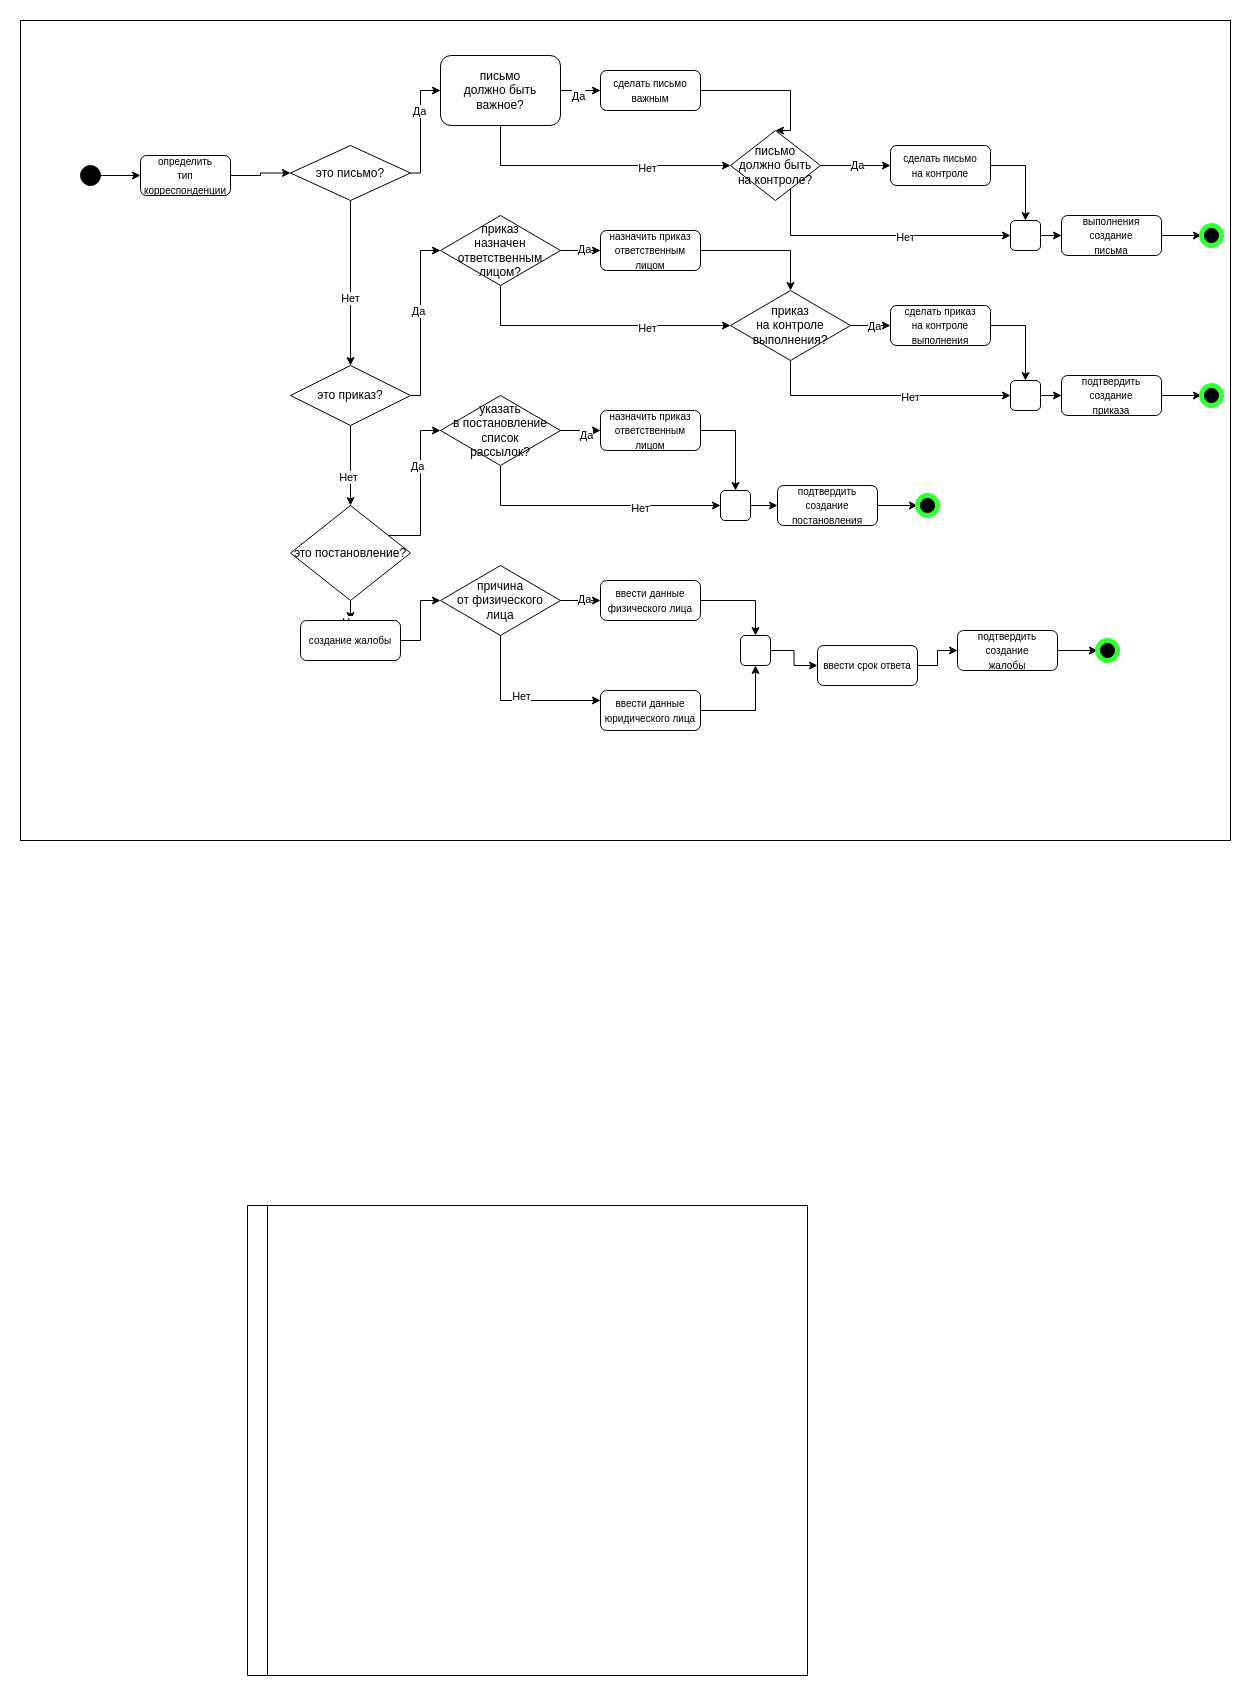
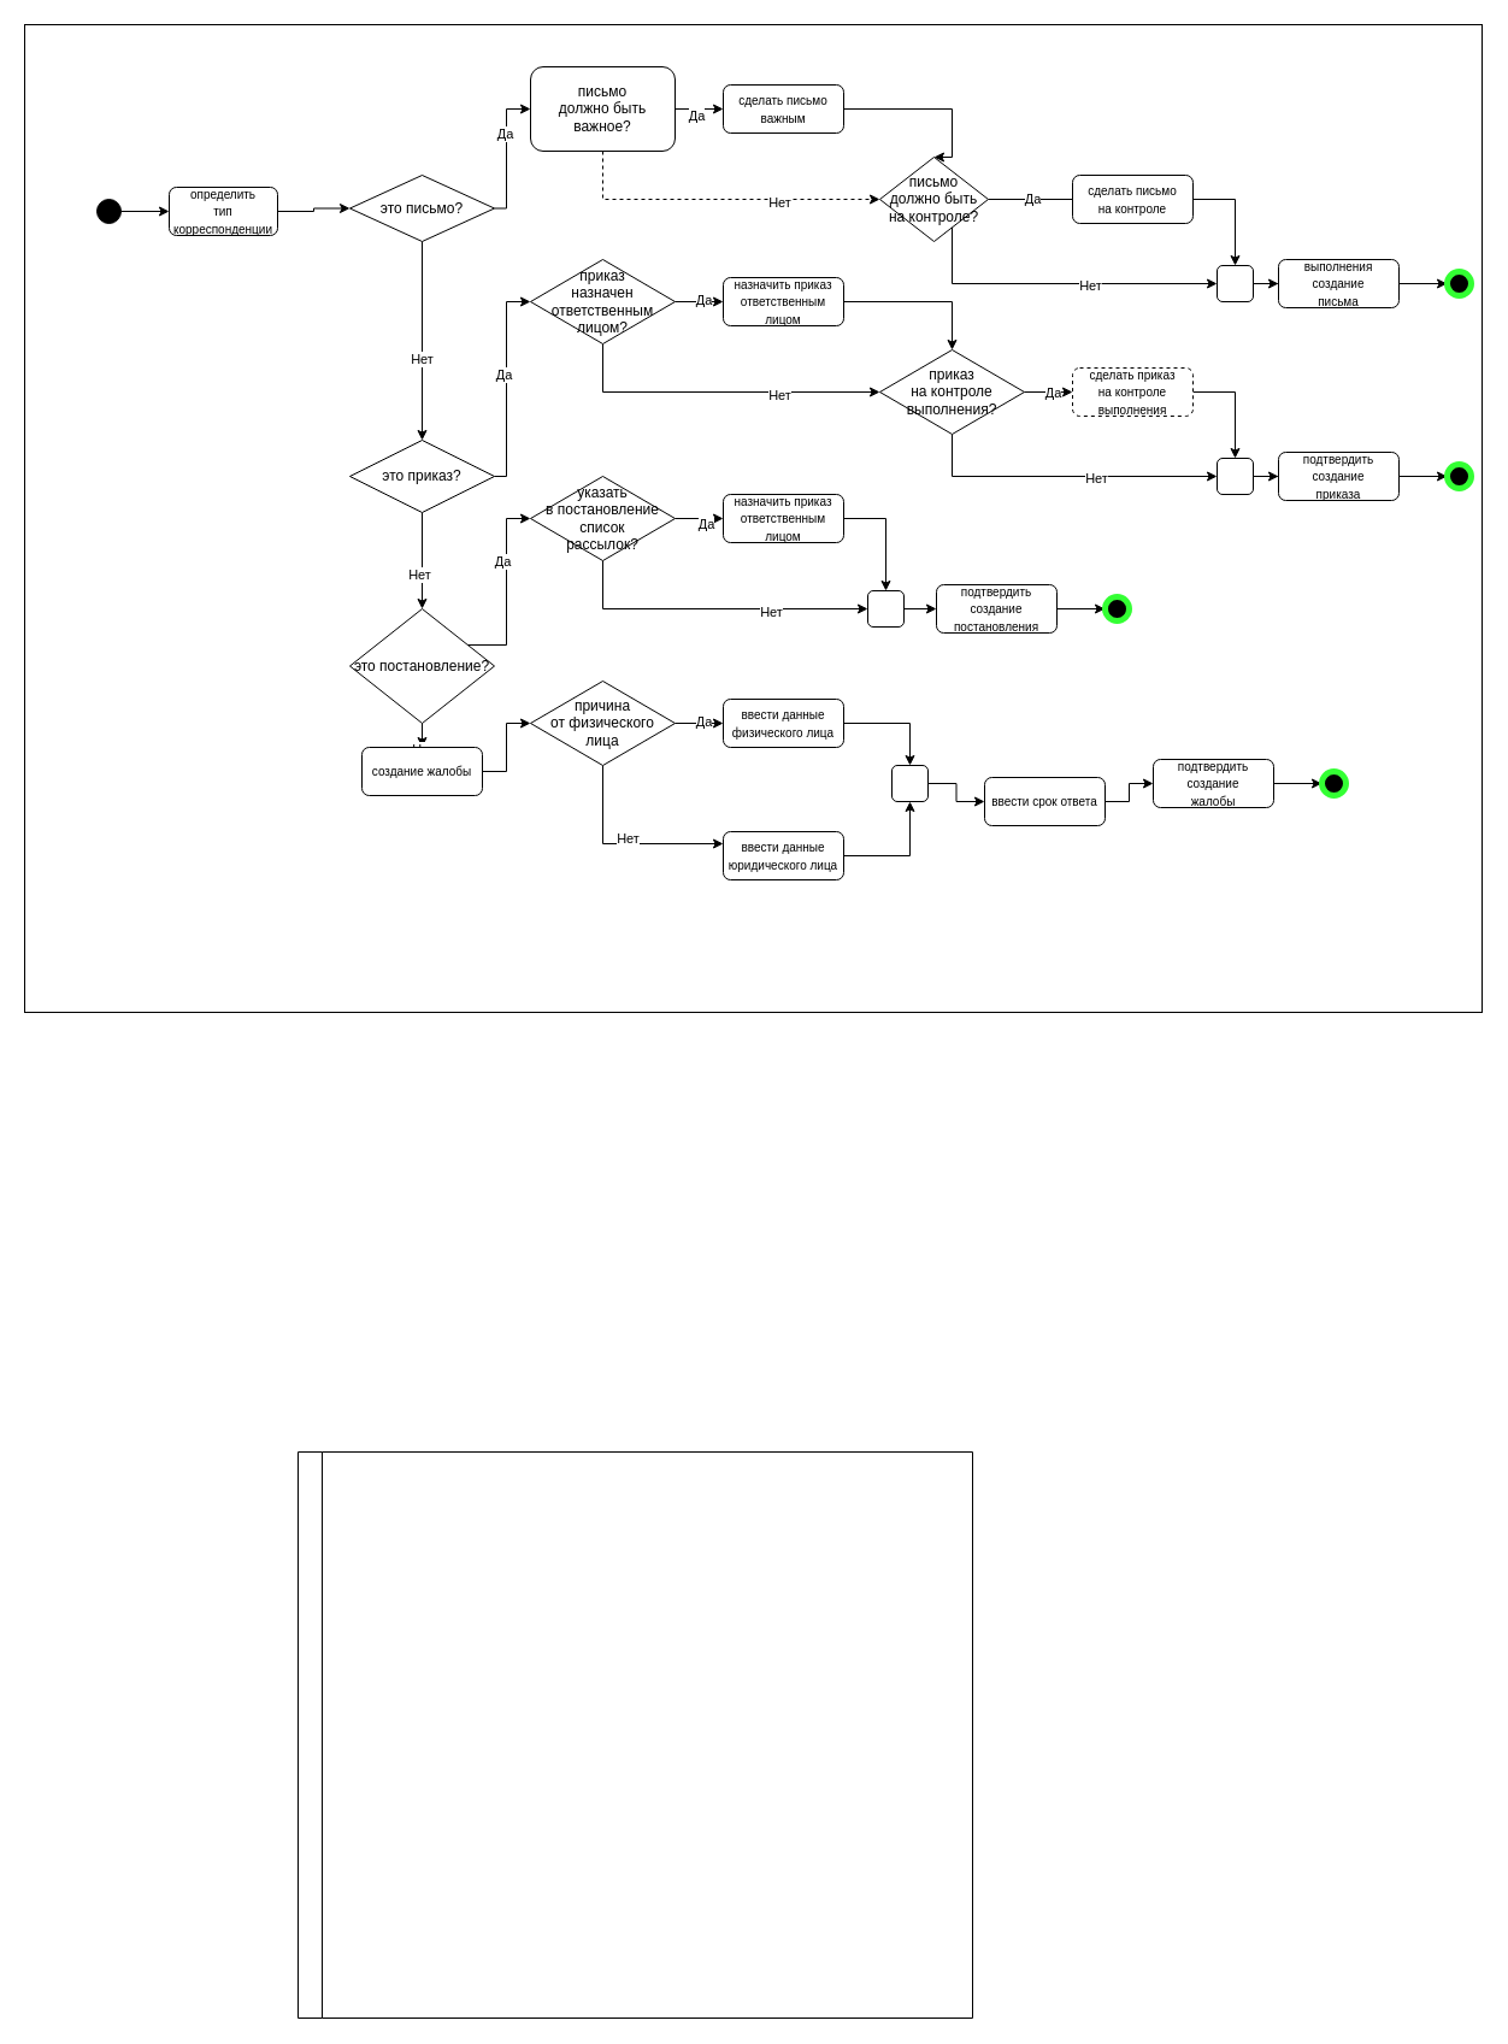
- <mxCell id="17" style="edgeStyle=orthogonalEdgeStyle;rounded=0;orthogonalLoop=1;jettySize=auto;html=1;entryX=0;entryY=0.5;entryDx=0;entryDy=0;" parent="1" source="19" target="39" edge="1"><mxGeometry relative="1" as="geometry"><Array as="points"><mxPoint x="500" y="165" /></Array></mxGeometry></mxCell>
+ <mxCell id="17" style="edgeStyle=orthogonalEdgeStyle;rounded=0;orthogonalLoop=1;jettySize=auto;html=1;entryX=0;entryY=0.5;entryDx=0;entryDy=0;dashed=1;" parent="1" source="19" target="39" edge="1"><mxGeometry relative="1" as="geometry"><Array as="points"><mxPoint x="500" y="165" /></Array></mxGeometry></mxCell>
- <mxCell id="35" value="" style="edgeStyle=orthogonalEdgeStyle;rounded=0;orthogonalLoop=1;jettySize=auto;html=1;" parent="1" source="39" target="41" edge="1"><mxGeometry relative="1" as="geometry" /></mxCell>
+ <mxCell id="35" value="" style="edgeStyle=orthogonalEdgeStyle;rounded=0;orthogonalLoop=1;jettySize=auto;html=1;endArrow=none;" parent="1" source="39" target="41" edge="1"><mxGeometry relative="1" as="geometry" /></mxCell>
- <mxCell id="58" value="&lt;font style=&quot;font-size: 10px;&quot;&gt;сделать приказ&lt;br&gt;на контроле выполнения&lt;/font&gt;&lt;span style=&quot;font-size: 10px;&quot;&gt;&lt;br&gt;&lt;/span&gt;" style="rounded=1;whiteSpace=wrap;html=1;" parent="1" vertex="1"><mxGeometry x="890" y="305" width="100" height="40" as="geometry" /></mxCell>
+ <mxCell id="58" value="&lt;font style=&quot;font-size: 10px;&quot;&gt;сделать приказ&lt;br&gt;на контроле выполнения&lt;/font&gt;&lt;span style=&quot;font-size: 10px;&quot;&gt;&lt;br&gt;&lt;/span&gt;" style="rounded=1;whiteSpace=wrap;html=1;dashed=1;" parent="1" vertex="1"><mxGeometry x="890" y="305" width="100" height="40" as="geometry" /></mxCell>
